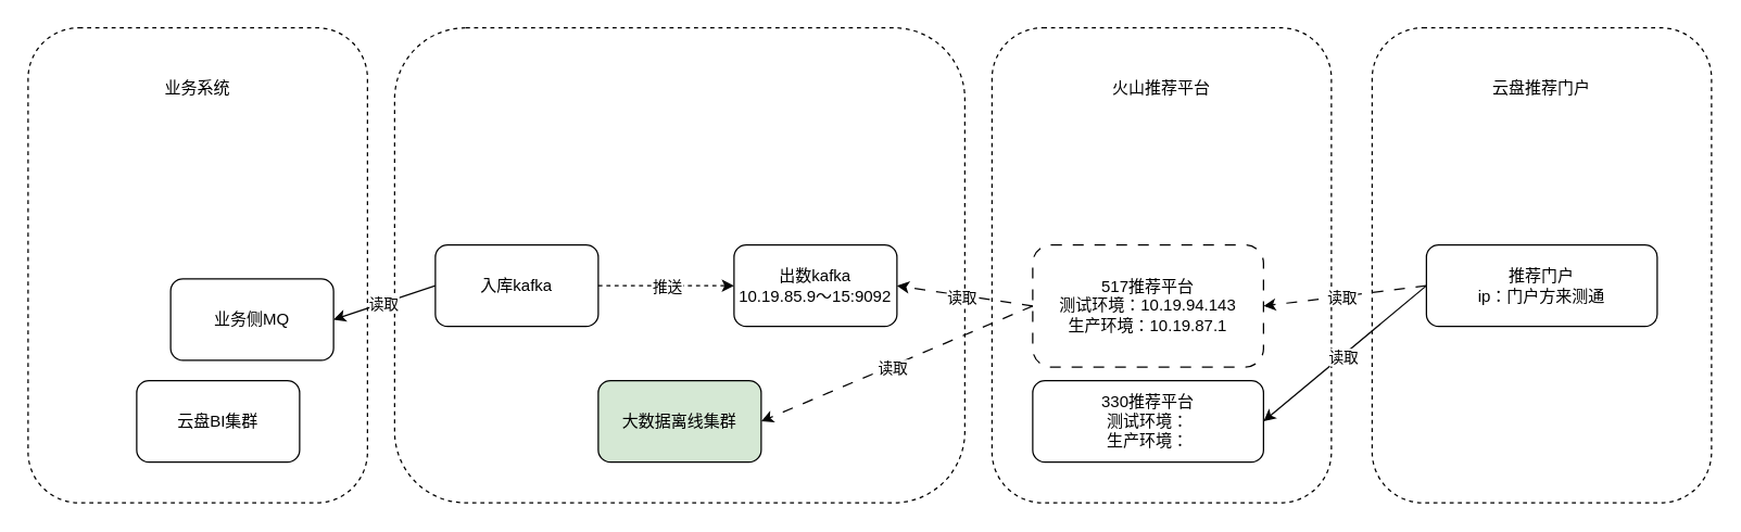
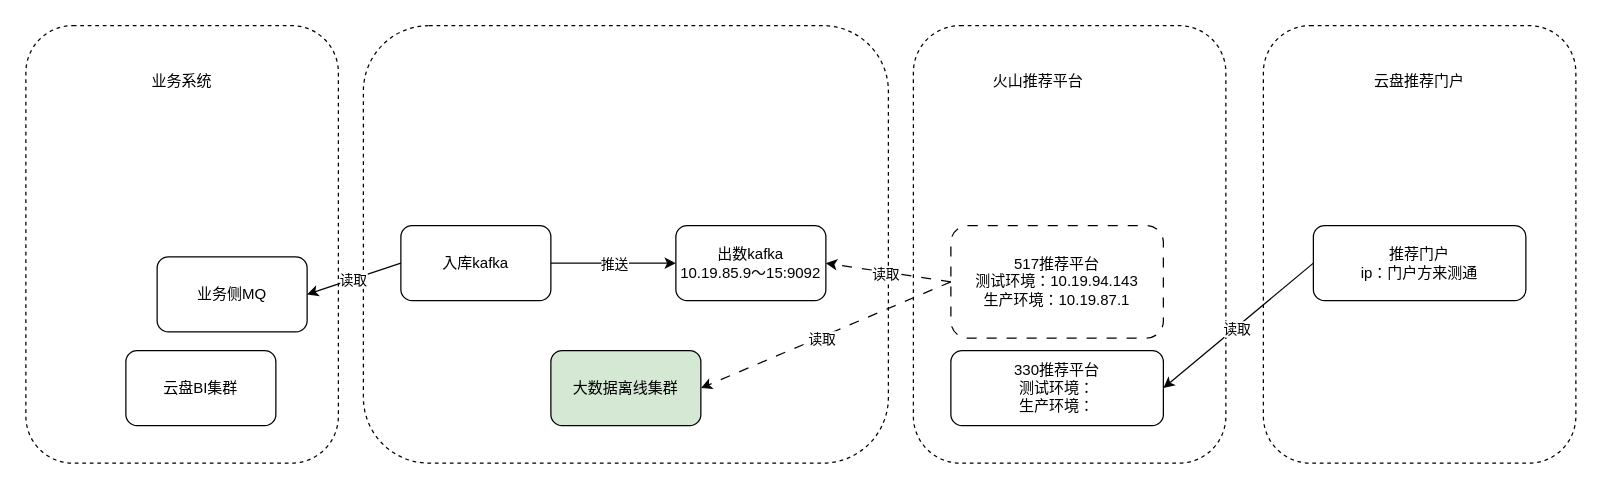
- <mxCell id="19" value="火山推荐平台" style="text;html=1;align=center;verticalAlign=middle;whiteSpace=wrap;rounded=0;" vertex="1" parent="1"><mxGeometry x="805" y="50" width="100" height="30" as="geometry" /></mxCell>
+ <mxCell id="19" value="火山推荐平台" style="text;html=1;align=center;verticalAlign=middle;whiteSpace=wrap;rounded=0;" vertex="1" parent="1"><mxGeometry x="780" y="50" width="100" height="30" as="geometry" /></mxCell>
- <mxCell id="8" value="" style="endArrow=classic;html=1;rounded=0;exitX=1;exitY=0.5;exitDx=0;exitDy=0;entryX=0;entryY=0.5;entryDx=0;entryDy=0;fillColor=#008a00;strokeColor=light-dark(#050505, #82cd82);dashed=1;" edge="1" parent="1" source="7" target="6"><mxGeometry width="50" height="50" relative="1" as="geometry"><mxPoint x="460" y="120" as="sourcePoint" /><mxPoint x="510" y="70" as="targetPoint" /></mxGeometry></mxCell>
+ <mxCell id="8" value="" style="endArrow=classic;html=1;rounded=0;exitX=1;exitY=0.5;exitDx=0;exitDy=0;entryX=0;entryY=0.5;entryDx=0;entryDy=0;fillColor=#008a00;strokeColor=light-dark(#050505, #82cd82);" edge="1" parent="1" source="7" target="6"><mxGeometry width="50" height="50" relative="1" as="geometry"><mxPoint x="460" y="120" as="sourcePoint" /><mxPoint x="510" y="70" as="targetPoint" /></mxGeometry></mxCell>
- <mxCell id="14" value="" style="endArrow=classic;html=1;rounded=0;exitX=0;exitY=0.5;exitDx=0;exitDy=0;fillColor=#008a00;strokeColor=light-dark(#050505, #82cd82);entryX=1;entryY=0.5;entryDx=0;entryDy=0;dashed=1;dashPattern=8 8;" edge="1" parent="1" source="13" target="10"><mxGeometry width="50" height="50" relative="1" as="geometry"><mxPoint x="770" y="220" as="sourcePoint" /><mxPoint x="670" y="220" as="targetPoint" /></mxGeometry></mxCell>
- <mxCell id="15" value="读取" style="edgeLabel;html=1;align=center;verticalAlign=middle;resizable=0;points=[];" vertex="1" connectable="0" parent="14"><mxGeometry x="0.04" y="1" relative="1" as="geometry"><mxPoint as="offset" /></mxGeometry></mxCell>
